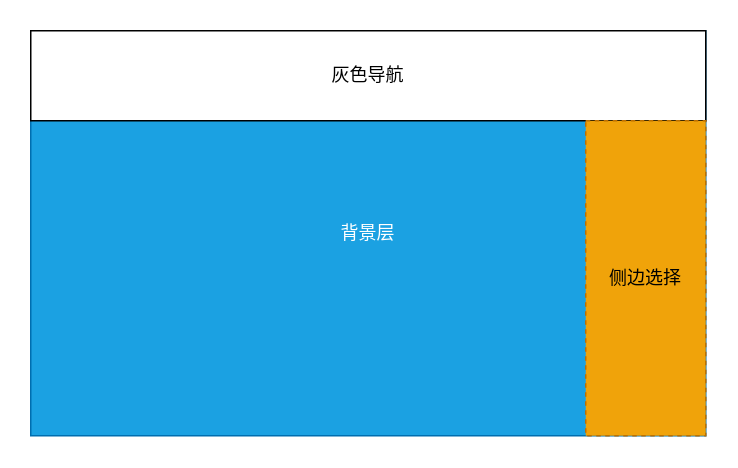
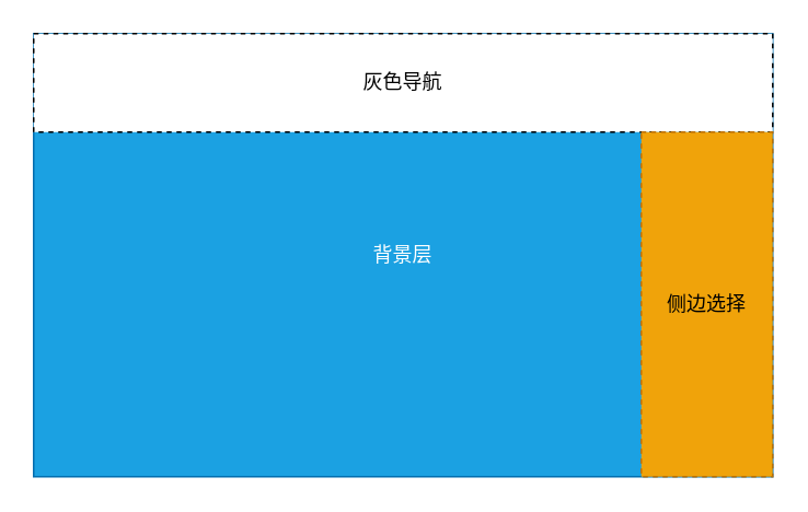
- <mxCell id="3" value="灰色导航" style="rounded=0;whiteSpace=wrap;html=1;" vertex="1" parent="1"><mxGeometry x="20" y="20" width="450" height="60" as="geometry" /></mxCell>
+ <mxCell id="3" value="灰色导航" style="rounded=0;whiteSpace=wrap;html=1;dashed=1;" vertex="1" parent="1"><mxGeometry x="20" y="20" width="450" height="60" as="geometry" /></mxCell>
